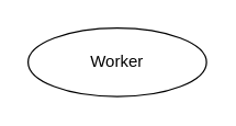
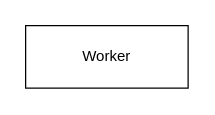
- <mxCell id="2" value="Worker" style="ellipse;whiteSpace=wrap;html=1;" vertex="1" parent="1"><mxGeometry x="20" y="20" width="130" height="50" as="geometry" /></mxCell>
+ <mxCell id="2" value="Worker" style="whiteSpace=wrap;html=1;rounded=0;" vertex="1" parent="1"><mxGeometry x="20" y="20" width="130" height="50" as="geometry" /></mxCell>
